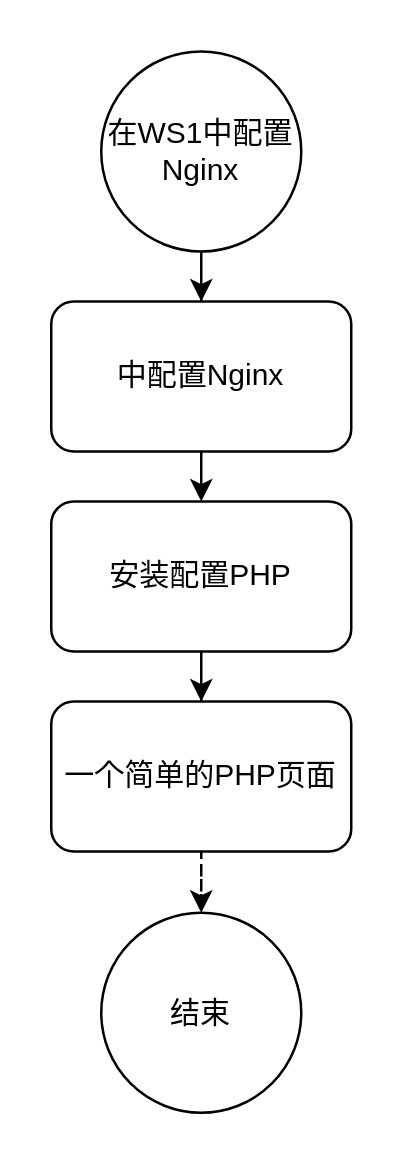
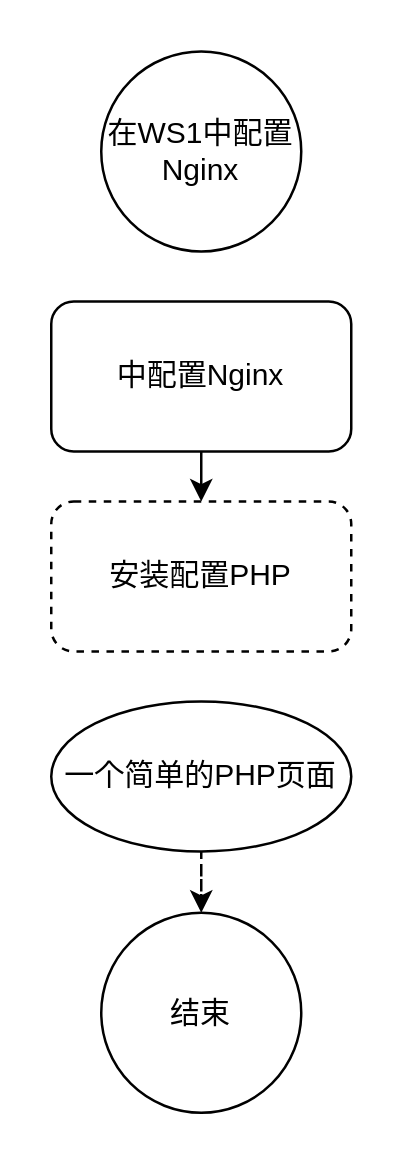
- <mxCell id="2" style="edgeStyle=orthogonalEdgeStyle;rounded=0;orthogonalLoop=1;jettySize=auto;html=1;exitX=0.5;exitY=1;exitDx=0;exitDy=0;" edge="1" parent="1" source="3" target="4"><mxGeometry relative="1" as="geometry" /></mxCell>
- <mxCell id="7" value="安装配置PHP" style="rounded=1;whiteSpace=wrap;html=1;" vertex="1" parent="1"><mxGeometry x="20" y="200" width="120" height="60" as="geometry" /></mxCell>
+ <mxCell id="7" value="安装配置PHP" style="rounded=1;whiteSpace=wrap;html=1;dashed=1;" vertex="1" parent="1"><mxGeometry x="20" y="200" width="120" height="60" as="geometry" /></mxCell>
- <mxCell id="6" style="edgeStyle=orthogonalEdgeStyle;rounded=0;orthogonalLoop=1;jettySize=auto;html=1;exitX=0.5;exitY=1;exitDx=0;exitDy=0;" edge="1" parent="1" source="7" target="9"><mxGeometry relative="1" as="geometry" /></mxCell>
- <mxCell id="9" value="一个简单的PHP页面" style="rounded=1;whiteSpace=wrap;html=1;" vertex="1" parent="1"><mxGeometry x="20" y="280" width="120" height="60" as="geometry" /></mxCell>
+ <mxCell id="9" value="一个简单的PHP页面" style="ellipse;whiteSpace=wrap;html=1;" vertex="1" parent="1"><mxGeometry x="20" y="280" width="120" height="60" as="geometry" /></mxCell>
